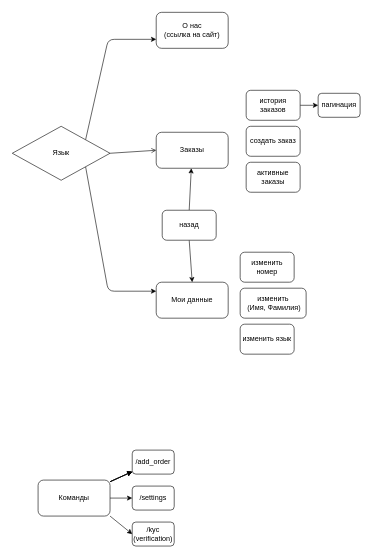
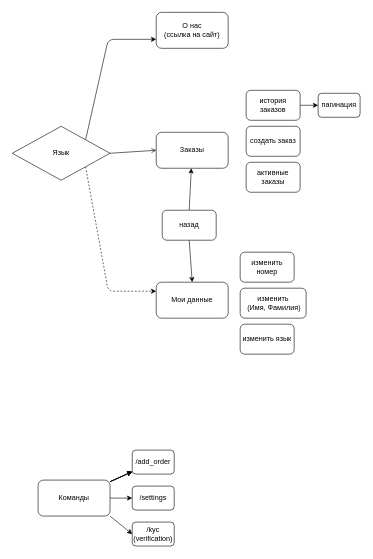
- <mxCell id="6" style="edgeStyle=none;html=1;exitX=1;exitY=1;exitDx=0;exitDy=0;entryX=0;entryY=0.25;entryDx=0;entryDy=0;" parent="1" source="7" target="3" edge="1"><mxGeometry relative="1" as="geometry"><Array as="points"><mxPoint x="180" y="485" /></Array></mxGeometry></mxCell>
+ <mxCell id="6" style="edgeStyle=none;html=1;exitX=1;exitY=1;exitDx=0;exitDy=0;entryX=0;entryY=0.25;entryDx=0;entryDy=0;dashed=1;" parent="1" source="7" target="3" edge="1"><mxGeometry relative="1" as="geometry"><Array as="points"><mxPoint x="180" y="485" /></Array></mxGeometry></mxCell>
